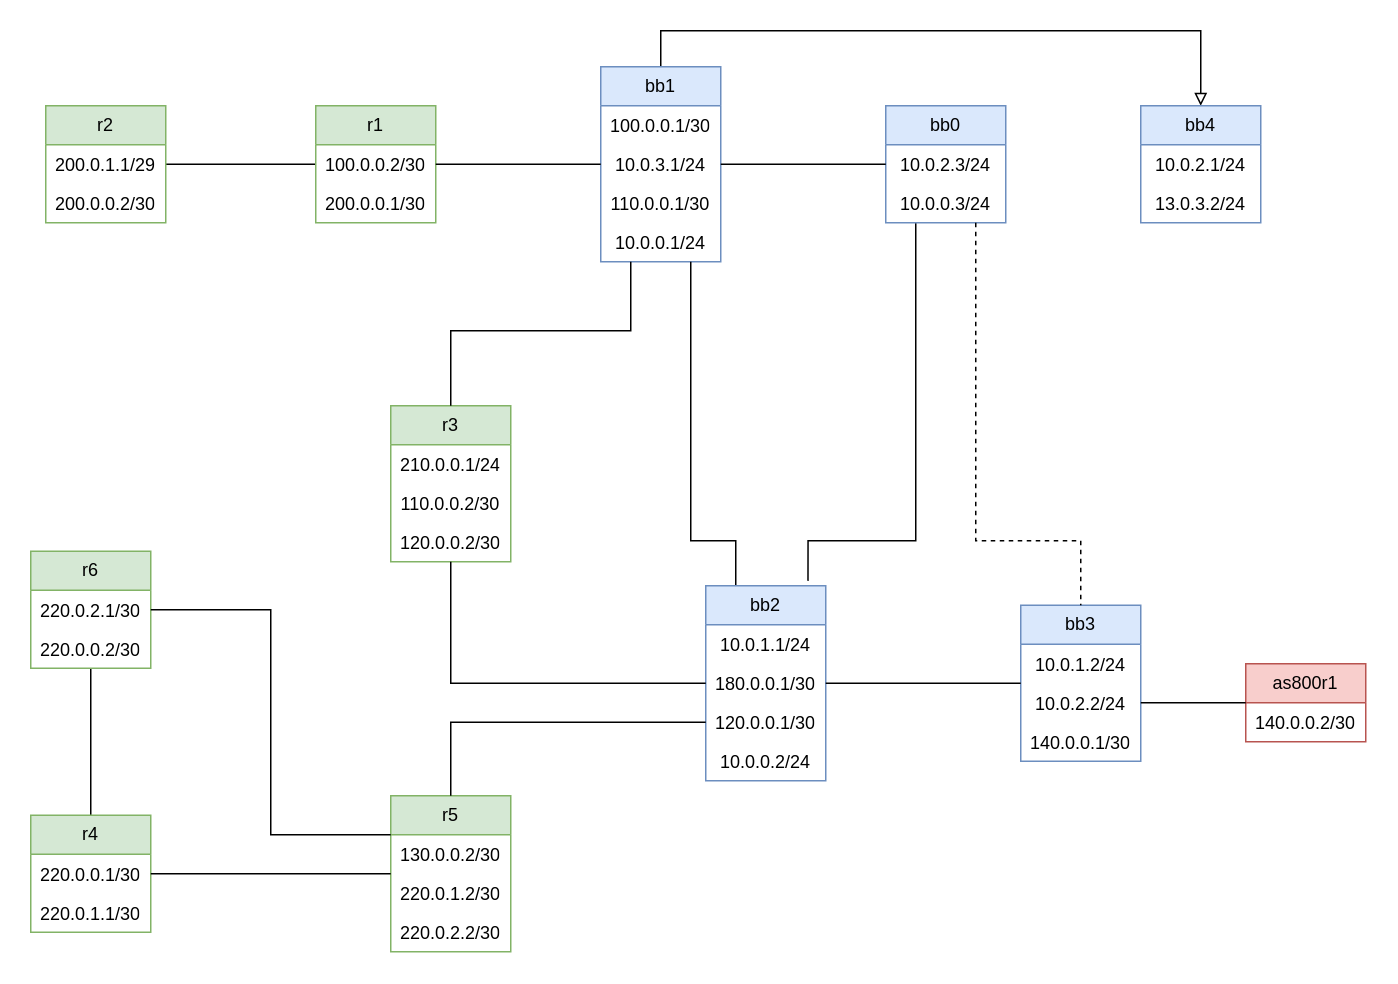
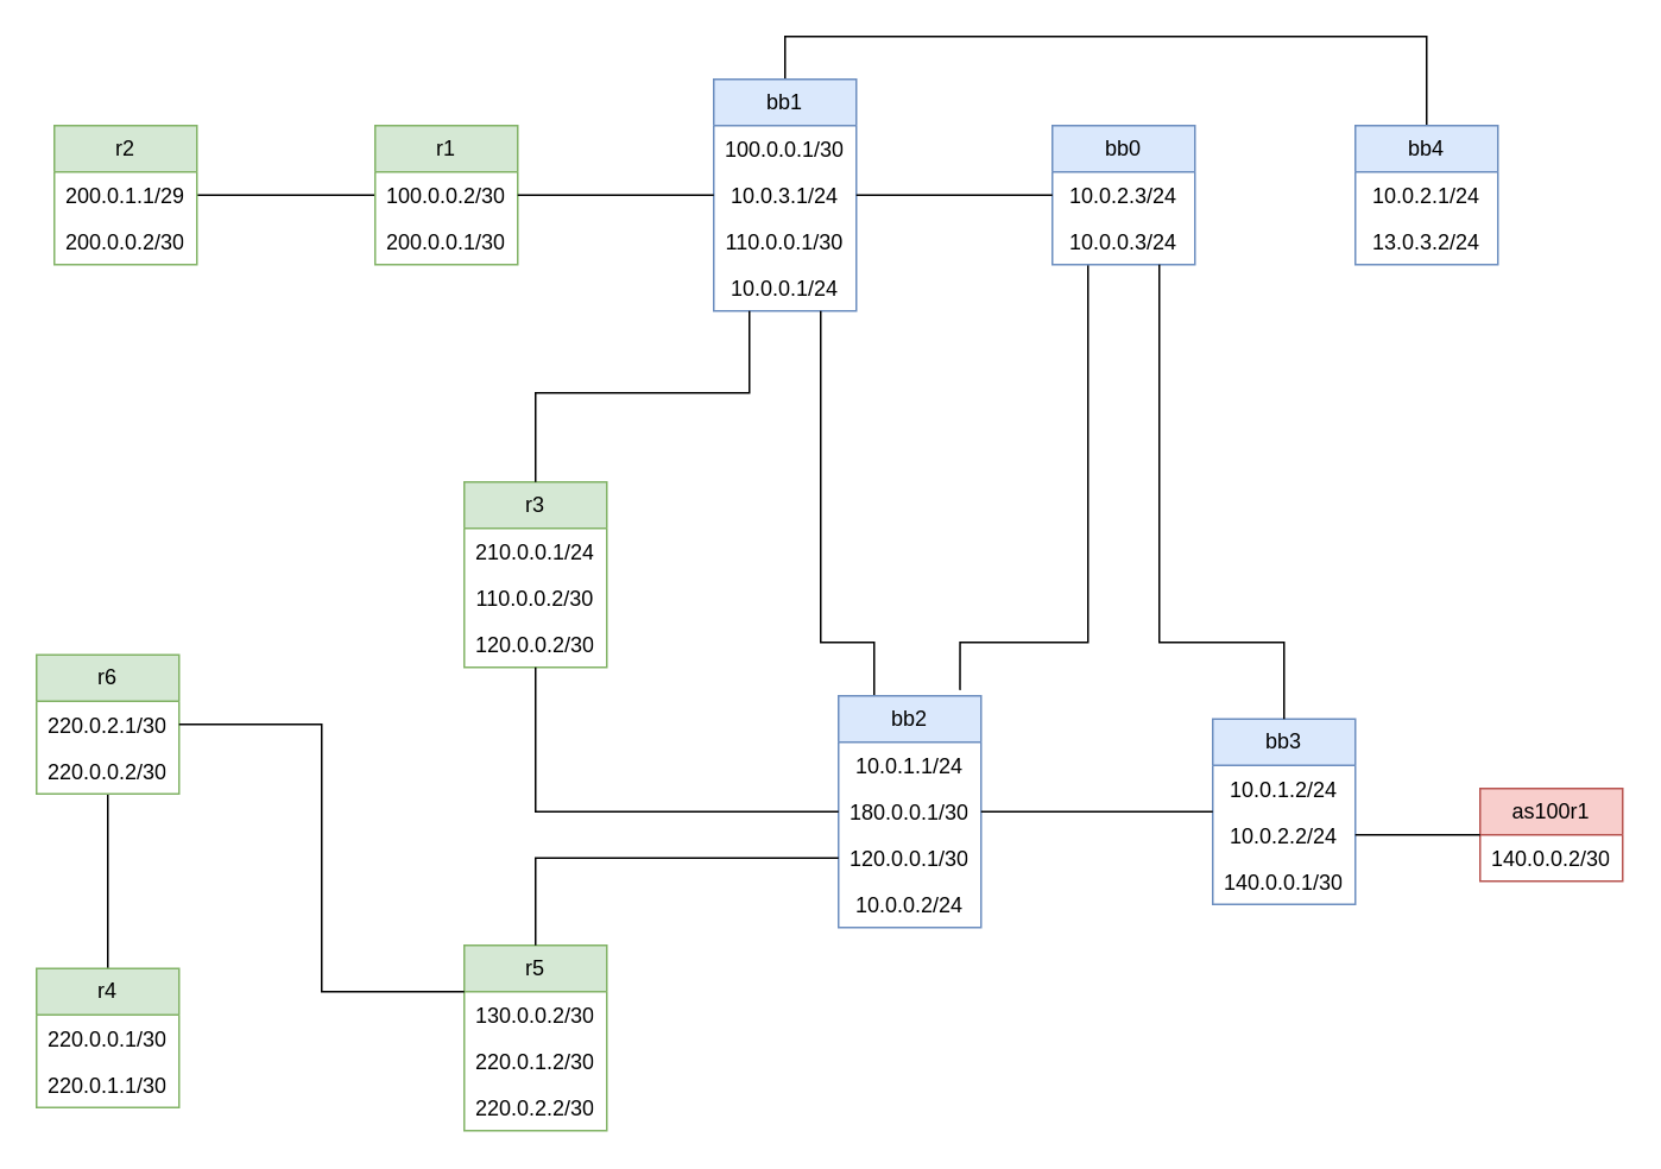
- <mxCell id="2" style="edgeStyle=orthogonalEdgeStyle;rounded=0;orthogonalLoop=1;jettySize=auto;html=1;exitX=0.5;exitY=0;exitDx=0;exitDy=0;entryX=0.5;entryY=0;entryDx=0;entryDy=0;endArrow=block;endFill=0;" parent="1" source="3" target="18" edge="1"><mxGeometry relative="1" as="geometry"><Array as="points"><mxPoint x="440" y="20" /><mxPoint x="800" y="20" /></Array></mxGeometry></mxCell>
+ <mxCell id="2" style="edgeStyle=orthogonalEdgeStyle;rounded=0;orthogonalLoop=1;jettySize=auto;html=1;exitX=0.5;exitY=0;exitDx=0;exitDy=0;entryX=0.5;entryY=0;entryDx=0;entryDy=0;endArrow=none;endFill=0;" parent="1" source="3" target="18" edge="1"><mxGeometry relative="1" as="geometry"><Array as="points"><mxPoint x="440" y="20" /><mxPoint x="800" y="20" /></Array></mxGeometry></mxCell>
- <mxCell id="51" style="edgeStyle=orthogonalEdgeStyle;rounded=0;orthogonalLoop=1;jettySize=auto;html=1;entryX=0.5;entryY=0;entryDx=0;entryDy=0;endArrow=none;endFill=0;dashed=1;" parent="1" source="9" target="21" edge="1"><mxGeometry relative="1" as="geometry"><Array as="points"><mxPoint x="650" y="360" /><mxPoint x="720" y="360" /></Array></mxGeometry></mxCell>
+ <mxCell id="51" style="edgeStyle=orthogonalEdgeStyle;rounded=0;orthogonalLoop=1;jettySize=auto;html=1;entryX=0.5;entryY=0;entryDx=0;entryDy=0;endArrow=none;endFill=0;" parent="1" source="9" target="21" edge="1"><mxGeometry relative="1" as="geometry"><Array as="points"><mxPoint x="650" y="360" /><mxPoint x="720" y="360" /></Array></mxGeometry></mxCell>
- <mxCell id="47" value="as800r1" style="swimlane;fontStyle=0;childLayout=stackLayout;horizontal=1;startSize=26;fillColor=#f8cecc;horizontalStack=0;resizeParent=1;resizeParentMax=0;resizeLast=0;collapsible=1;marginBottom=0;whiteSpace=wrap;html=1;strokeColor=#b85450;" parent="1" vertex="1"><mxGeometry x="830" y="442" width="80" height="52" as="geometry" /></mxCell>
+ <mxCell id="47" value="as100r1" style="swimlane;fontStyle=0;childLayout=stackLayout;horizontal=1;startSize=26;fillColor=#f8cecc;horizontalStack=0;resizeParent=1;resizeParentMax=0;resizeLast=0;collapsible=1;marginBottom=0;whiteSpace=wrap;html=1;strokeColor=#b85450;" parent="1" vertex="1"><mxGeometry x="830" y="442" width="80" height="52" as="geometry" /></mxCell>
- <mxCell id="57" style="edgeStyle=orthogonalEdgeStyle;rounded=0;orthogonalLoop=1;jettySize=auto;html=1;exitX=1;exitY=0.5;exitDx=0;exitDy=0;endArrow=none;endFill=0;startArrow=none;startFill=0;" parent="1" source="38" target="40" edge="1"><mxGeometry relative="1" as="geometry" /></mxCell>
